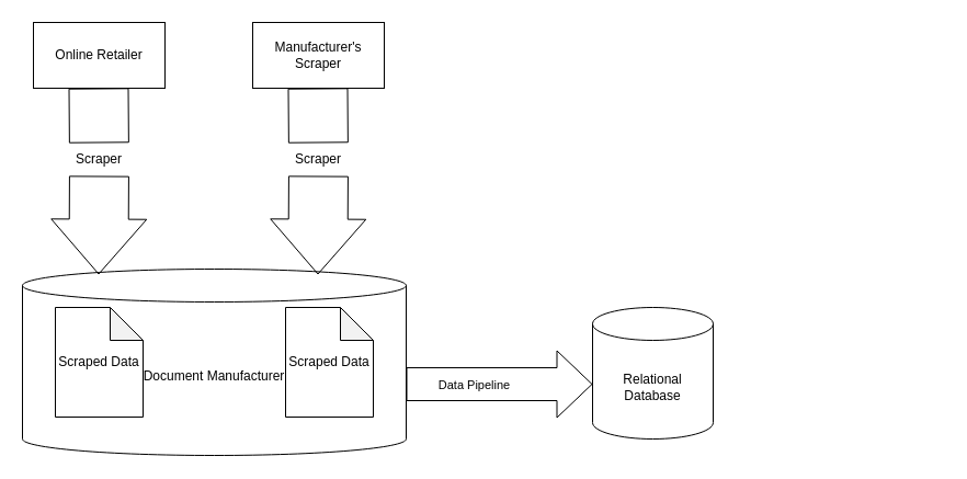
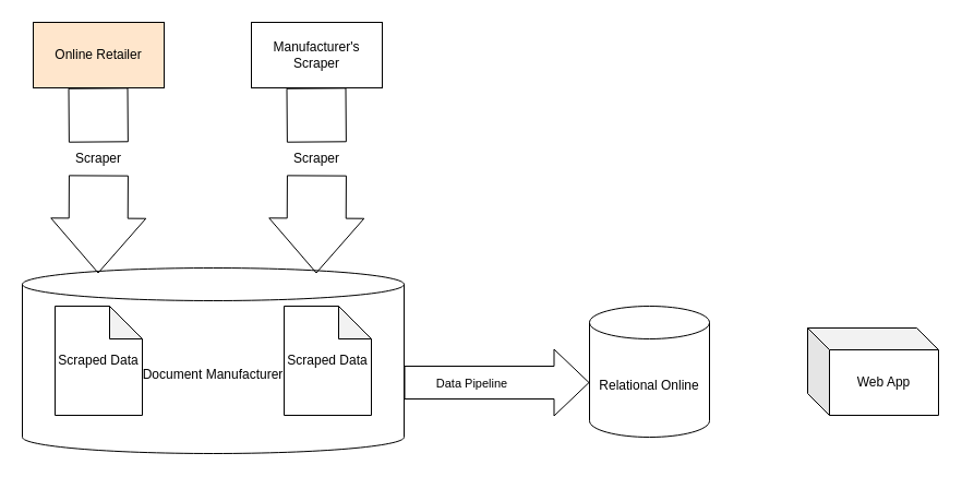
- <mxCell id="3" value="Online Retailer" style="rounded=0;whiteSpace=wrap;html=1;" vertex="1" parent="1"><mxGeometry x="30" y="20" width="120" height="60" as="geometry" /></mxCell>
+ <mxCell id="3" value="Online Retailer" style="rounded=0;whiteSpace=wrap;html=1;fillColor=#ffe6cc;" vertex="1" parent="1"><mxGeometry x="30" y="20" width="120" height="60" as="geometry" /></mxCell>
+ <mxCell id="16" value="Web App" style="shape=cube;whiteSpace=wrap;html=1;boundedLbl=1;backgroundOutline=1;darkOpacity=0.05;darkOpacity2=0.1;" vertex="1" parent="1"><mxGeometry x="740" y="300" width="120" height="80" as="geometry" /></mxCell>
- <mxCell id="15" value="Relational Database" style="shape=cylinder3;whiteSpace=wrap;html=1;boundedLbl=1;backgroundOutline=1;size=15;" vertex="1" parent="1"><mxGeometry x="540" y="280" width="110" height="120" as="geometry" /></mxCell>
+ <mxCell id="15" value="Relational Online" style="shape=cylinder3;whiteSpace=wrap;html=1;boundedLbl=1;backgroundOutline=1;size=15;" vertex="1" parent="1"><mxGeometry x="540" y="280" width="110" height="120" as="geometry" /></mxCell>
